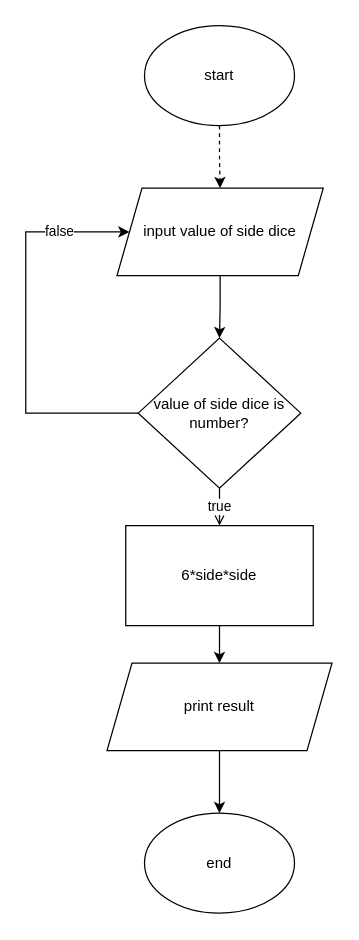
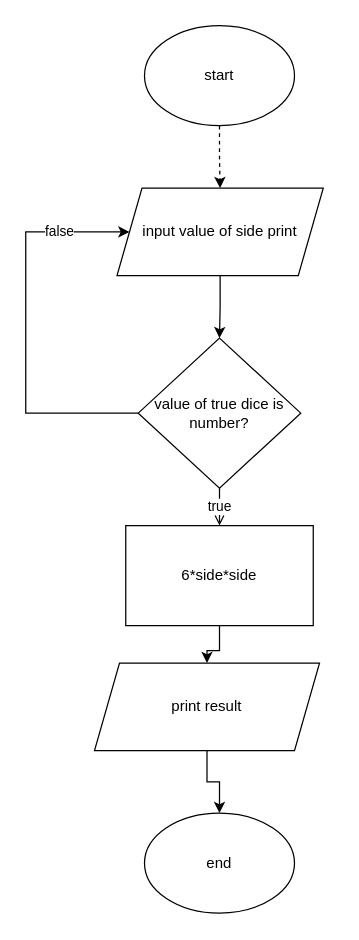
- <mxCell id="5" value="input value of side dice" style="shape=parallelogram;perimeter=parallelogramPerimeter;whiteSpace=wrap;html=1;fixedSize=1;" vertex="1" parent="1"><mxGeometry x="93" y="150" width="165" height="70" as="geometry" /></mxCell>
+ <mxCell id="5" value="input value of side print" style="shape=parallelogram;perimeter=parallelogramPerimeter;whiteSpace=wrap;html=1;fixedSize=1;" vertex="1" parent="1"><mxGeometry x="93" y="150" width="165" height="70" as="geometry" /></mxCell>
- <mxCell id="9" value="value of side dice is number?" style="rhombus;whiteSpace=wrap;html=1;" vertex="1" parent="1"><mxGeometry x="110" y="270" width="130" height="120" as="geometry" /></mxCell>
+ <mxCell id="9" value="value of true dice is number?" style="rhombus;whiteSpace=wrap;html=1;" vertex="1" parent="1"><mxGeometry x="110" y="270" width="130" height="120" as="geometry" /></mxCell>
- <mxCell id="13" value="print result" style="shape=parallelogram;perimeter=parallelogramPerimeter;whiteSpace=wrap;html=1;fixedSize=1;" vertex="1" parent="1"><mxGeometry x="85" y="530" width="180" height="70" as="geometry" /></mxCell>
+ <mxCell id="13" value="print result" style="shape=parallelogram;perimeter=parallelogramPerimeter;whiteSpace=wrap;html=1;fixedSize=1;" vertex="1" parent="1"><mxGeometry x="75" y="530" width="180" height="70" as="geometry" /></mxCell>
